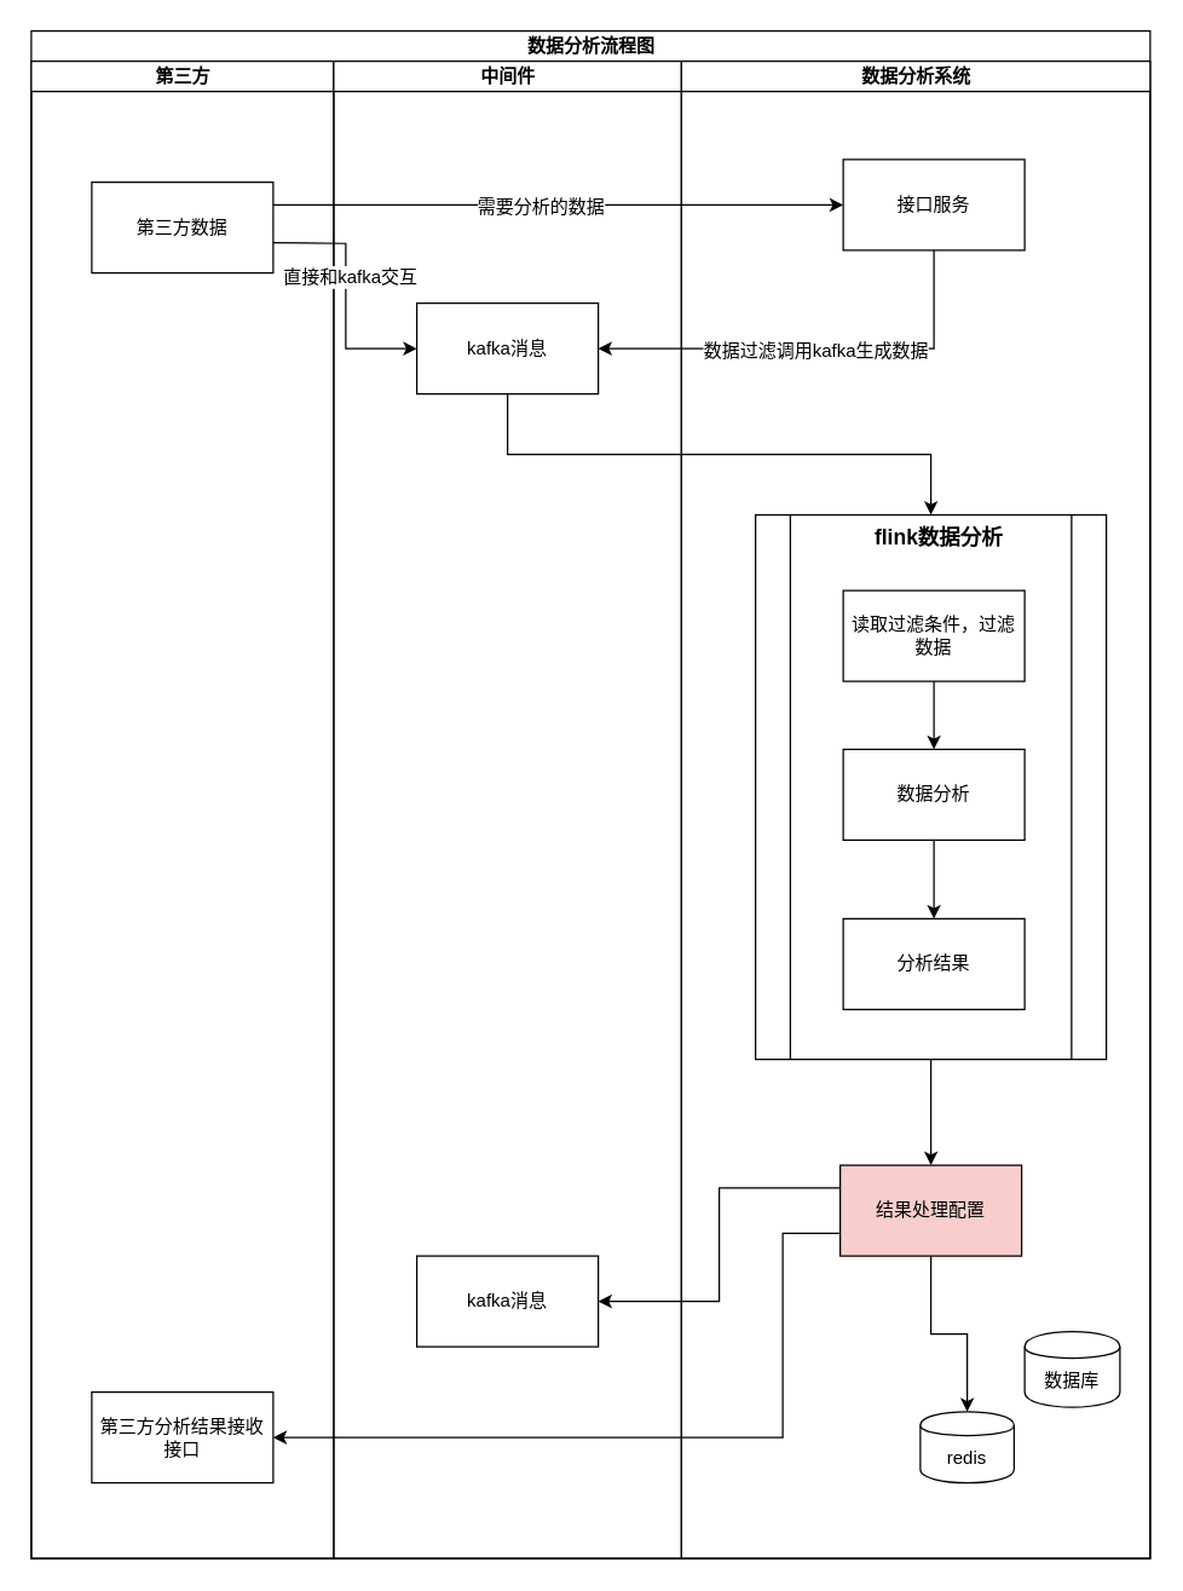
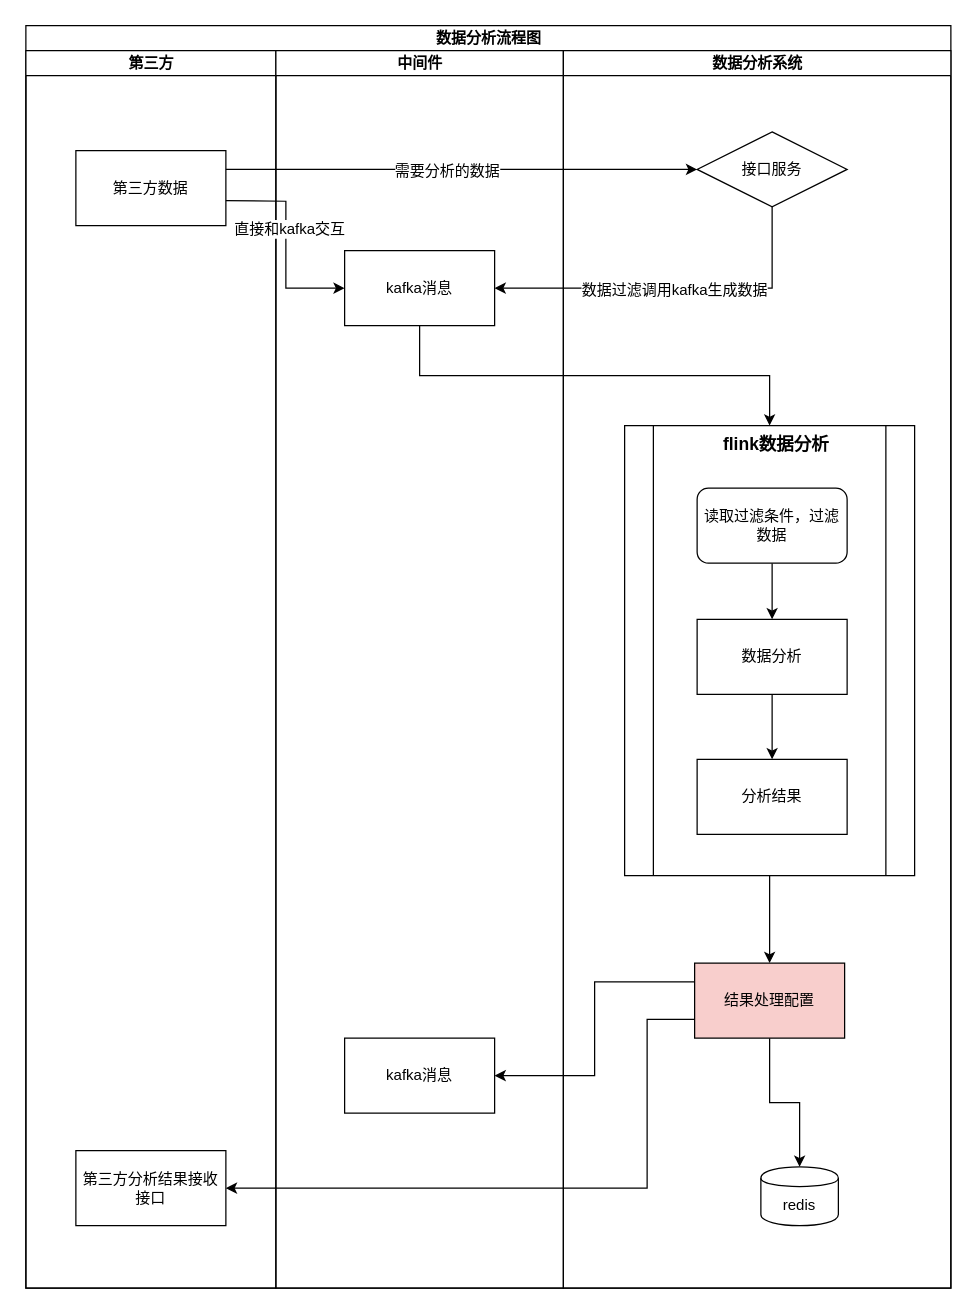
- <mxCell id="12" value="接口服务" style="rounded=0;whiteSpace=wrap;html=1;" parent="9" vertex="1"><mxGeometry x="107" y="65" width="120" height="60" as="geometry" /></mxCell>
+ <mxCell id="12" value="接口服务" style="rhombus;whiteSpace=wrap;html=1;" parent="9" vertex="1"><mxGeometry x="107" y="65" width="120" height="60" as="geometry" /></mxCell>
- <mxCell id="14" value="读取过滤条件，过滤数据" style="rounded=0;whiteSpace=wrap;html=1;" parent="9" vertex="1"><mxGeometry x="107" y="350" width="120" height="60" as="geometry" /></mxCell>
+ <mxCell id="14" value="读取过滤条件，过滤数据" style="whiteSpace=wrap;html=1;rounded=1;" parent="9" vertex="1"><mxGeometry x="107" y="350" width="120" height="60" as="geometry" /></mxCell>
- <mxCell id="21" value="数据库" style="shape=cylinder;whiteSpace=wrap;html=1;boundedLbl=1;backgroundOutline=1;" parent="9" vertex="1"><mxGeometry x="227" y="840" width="63" height="50" as="geometry" /></mxCell>
